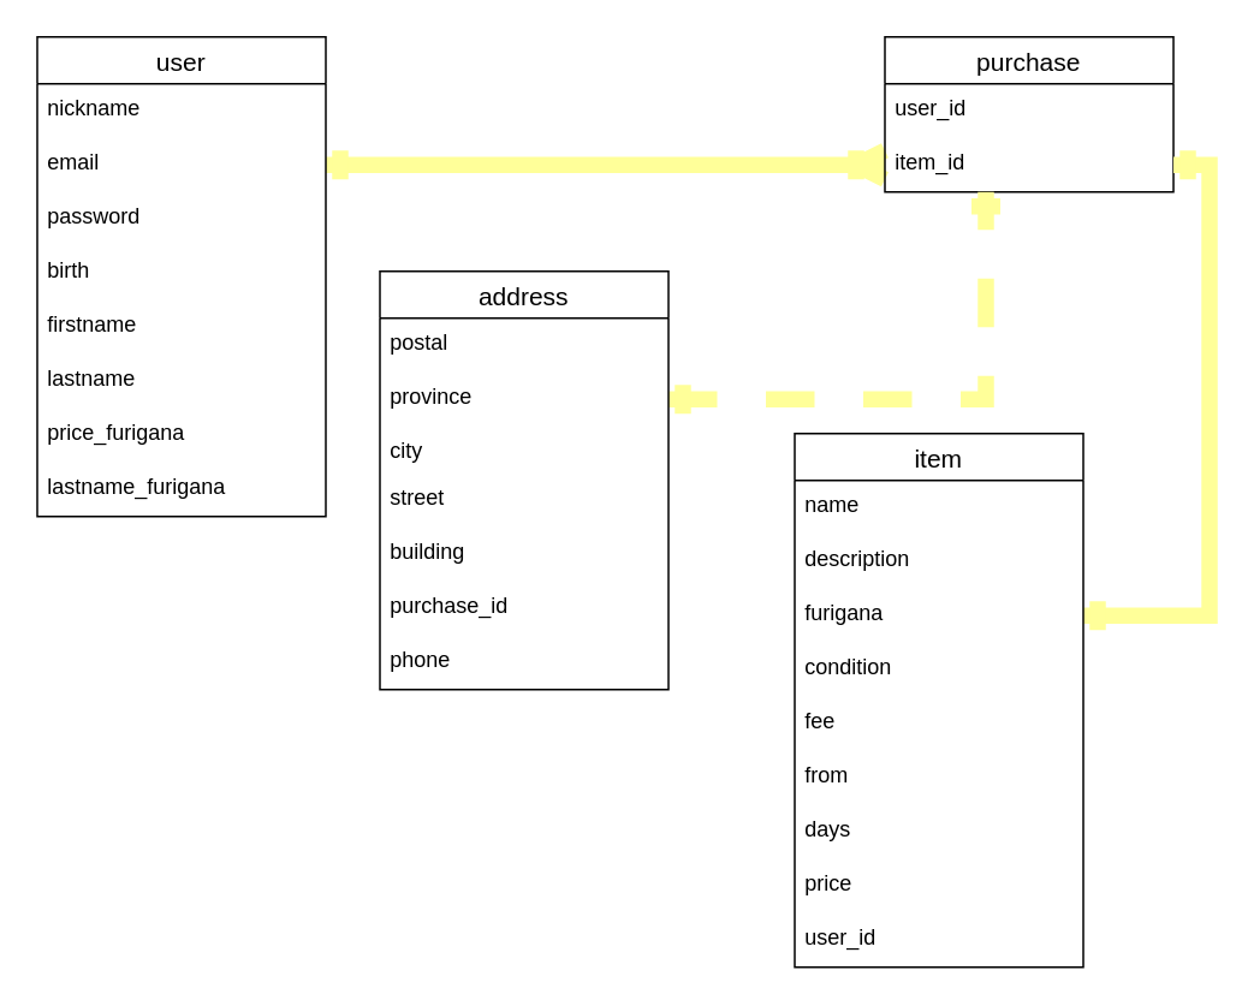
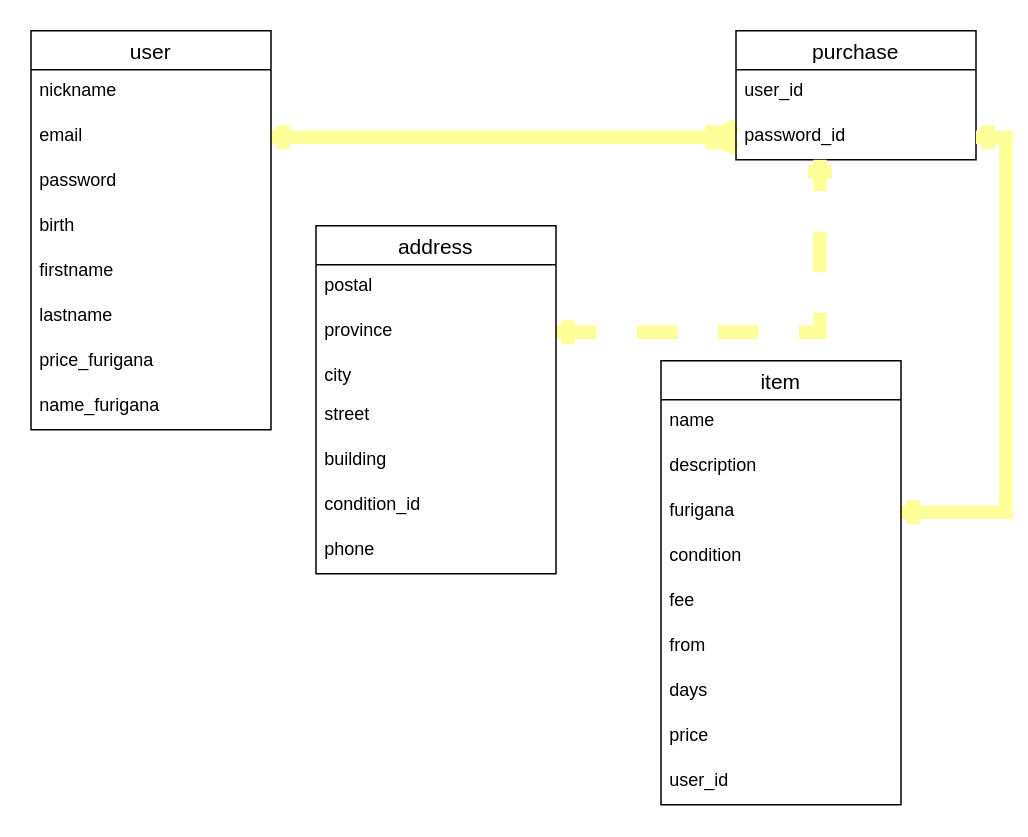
- <mxCell id="5" value="item_id" style="text;strokeColor=none;fillColor=none;spacingLeft=4;spacingRight=4;overflow=hidden;rotatable=0;points=[[0,0.5],[1,0.5]];portConstraint=eastwest;fontSize=12;" vertex="1" parent="3"><mxGeometry y="56" width="160" height="30" as="geometry" /></mxCell>
+ <mxCell id="5" value="password_id" style="text;strokeColor=none;fillColor=none;spacingLeft=4;spacingRight=4;overflow=hidden;rotatable=0;points=[[0,0.5],[1,0.5]];portConstraint=eastwest;fontSize=12;" vertex="1" parent="3"><mxGeometry y="56" width="160" height="30" as="geometry" /></mxCell>
- <mxCell id="15" value="lastname_furigana" style="text;strokeColor=none;fillColor=none;spacingLeft=4;spacingRight=4;overflow=hidden;rotatable=0;points=[[0,0.5],[1,0.5]];portConstraint=eastwest;fontSize=12;" vertex="1" parent="7"><mxGeometry y="236" width="160" height="30" as="geometry" /></mxCell>
+ <mxCell id="15" value="name_furigana" style="text;strokeColor=none;fillColor=none;spacingLeft=4;spacingRight=4;overflow=hidden;rotatable=0;points=[[0,0.5],[1,0.5]];portConstraint=eastwest;fontSize=12;" vertex="1" parent="7"><mxGeometry y="236" width="160" height="30" as="geometry" /></mxCell>
- <mxCell id="23" value="purchase_id" style="text;strokeColor=none;fillColor=none;spacingLeft=4;spacingRight=4;overflow=hidden;rotatable=0;points=[[0,0.5],[1,0.5]];portConstraint=eastwest;fontSize=12;" vertex="1" parent="17"><mxGeometry y="172" width="160" height="30" as="geometry" /></mxCell>
+ <mxCell id="23" value="condition_id" style="text;strokeColor=none;fillColor=none;spacingLeft=4;spacingRight=4;overflow=hidden;rotatable=0;points=[[0,0.5],[1,0.5]];portConstraint=eastwest;fontSize=12;" vertex="1" parent="17"><mxGeometry y="172" width="160" height="30" as="geometry" /></mxCell>
